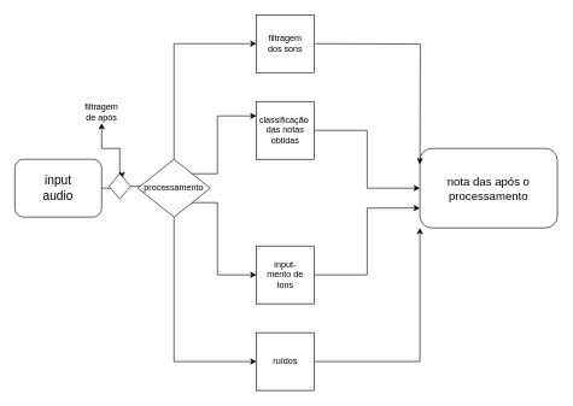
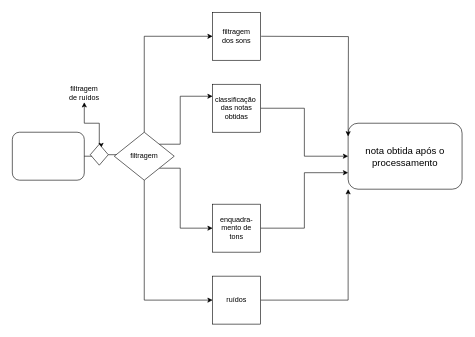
- <mxCell id="26" value="filtragem de após" style="text;html=1;align=center;verticalAlign=middle;whiteSpace=wrap;rounded=0;" vertex="1" parent="1"><mxGeometry x="110" y="140" width="60" height="30" as="geometry" /></mxCell>
+ <mxCell id="26" value="filtragem de ruídos" style="text;html=1;align=center;verticalAlign=middle;whiteSpace=wrap;rounded=0;" vertex="1" parent="1"><mxGeometry x="110" y="140" width="60" height="30" as="geometry" /></mxCell>
- <mxCell id="4" value="input audio" style="text;html=1;align=center;verticalAlign=middle;whiteSpace=wrap;rounded=0;fontSize=17;" parent="1" vertex="1"><mxGeometry x="40" y="240" width="80" height="40" as="geometry" /></mxCell>
- <mxCell id="10" value="processamento" style="text;html=1;align=center;verticalAlign=middle;whiteSpace=wrap;rounded=0;" parent="1" vertex="1"><mxGeometry x="210" y="245" width="60" height="30" as="geometry" /></mxCell>
+ <mxCell id="10" value="filtragem" style="text;html=1;align=center;verticalAlign=middle;whiteSpace=wrap;rounded=0;" parent="1" vertex="1"><mxGeometry x="210" y="245" width="60" height="30" as="geometry" /></mxCell>
- <mxCell id="29" value="&lt;font style=&quot;font-size: 16px;&quot;&gt;nota das após o processamento&lt;/font&gt;" style="text;html=1;align=center;verticalAlign=middle;whiteSpace=wrap;rounded=0;" vertex="1" parent="1"><mxGeometry x="590" y="210" width="170" height="100" as="geometry" /></mxCell>
+ <mxCell id="29" value="&lt;font style=&quot;font-size: 16px;&quot;&gt;nota obtida após o processamento&lt;/font&gt;" style="text;html=1;align=center;verticalAlign=middle;whiteSpace=wrap;rounded=0;" vertex="1" parent="1"><mxGeometry x="590" y="210" width="170" height="100" as="geometry" /></mxCell>
- <mxCell id="20" value="input-&lt;div&gt;mento de tons&lt;/div&gt;" style="text;html=1;align=center;verticalAlign=middle;whiteSpace=wrap;rounded=0;" vertex="1" parent="1"><mxGeometry x="364" y="365" width="60" height="30" as="geometry" /></mxCell>
+ <mxCell id="20" value="enquadra-&lt;div&gt;mento de tons&lt;/div&gt;" style="text;html=1;align=center;verticalAlign=middle;whiteSpace=wrap;rounded=0;" vertex="1" parent="1"><mxGeometry x="364" y="365" width="60" height="30" as="geometry" /></mxCell>
